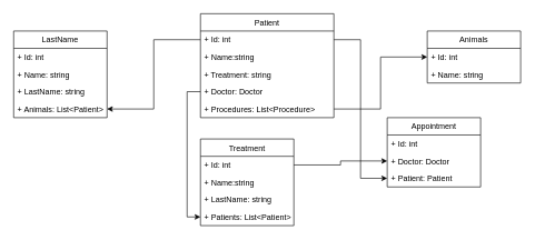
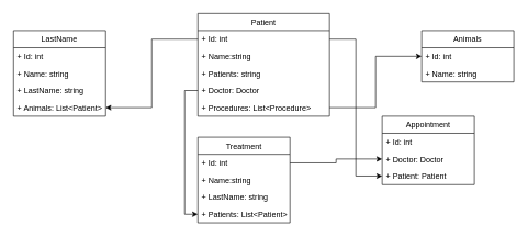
- <mxCell id="5" value="+ Treatment: string" style="text;strokeColor=none;fillColor=none;align=left;verticalAlign=top;spacingLeft=4;spacingRight=4;overflow=hidden;rotatable=0;points=[[0,0.5],[1,0.5]];portConstraint=eastwest;" vertex="1" parent="2"><mxGeometry y="78" width="200" height="26" as="geometry" /></mxCell>
+ <mxCell id="5" value="+ Patients: string" style="text;strokeColor=none;fillColor=none;align=left;verticalAlign=top;spacingLeft=4;spacingRight=4;overflow=hidden;rotatable=0;points=[[0,0.5],[1,0.5]];portConstraint=eastwest;" vertex="1" parent="2"><mxGeometry y="78" width="200" height="26" as="geometry" /></mxCell>
